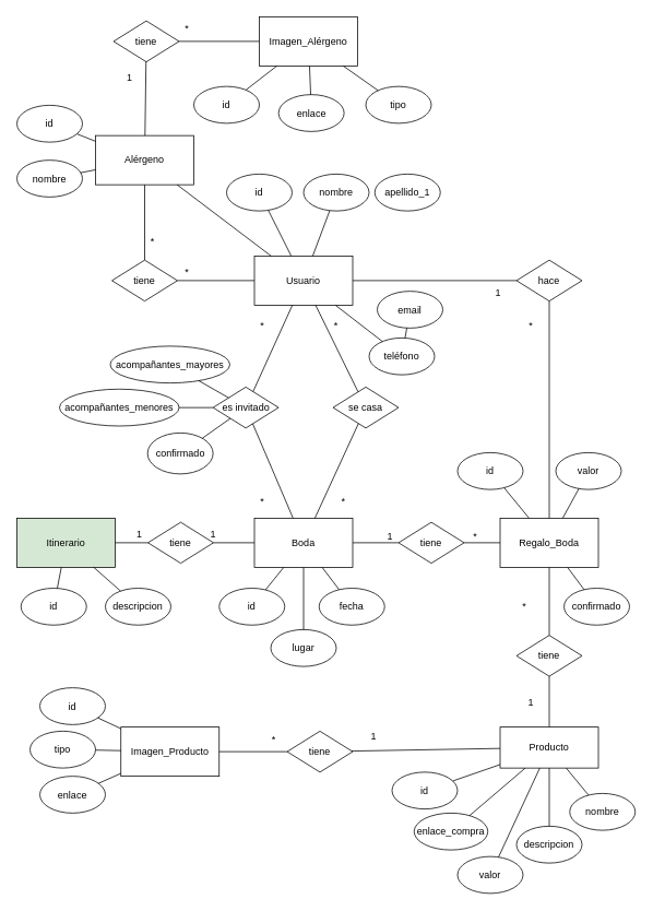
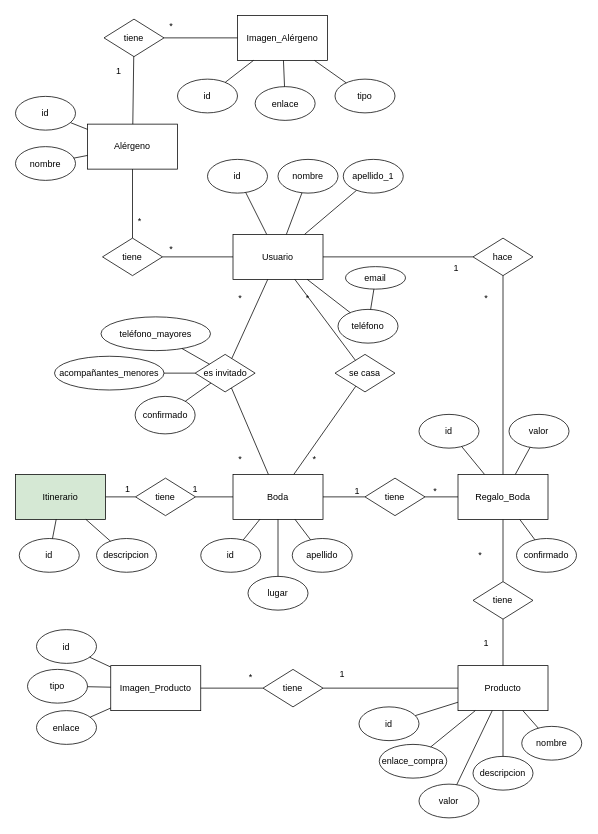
- <mxCell id="72" value="" style="endArrow=none;html=1;rounded=0;" parent="1" source="9" target="15" edge="1"><mxGeometry width="50" height="50" relative="1" as="geometry"><mxPoint x="296" y="302" as="sourcePoint" /><mxPoint x="346" y="252" as="targetPoint" /></mxGeometry></mxCell>
+ <mxCell id="72" value="" style="endArrow=none;html=1;rounded=0;" parent="1" source="9" target="40" edge="1"><mxGeometry width="50" height="50" relative="1" as="geometry"><mxPoint x="296" y="302" as="sourcePoint" /><mxPoint x="346" y="252" as="targetPoint" /></mxGeometry></mxCell>
- <mxCell id="39" value="email" style="ellipse;whiteSpace=wrap;html=1;" parent="1" vertex="1"><mxGeometry x="460" y="355" width="80" height="45" as="geometry" /></mxCell>
+ <mxCell id="39" value="email" style="ellipse;whiteSpace=wrap;html=1;" parent="1" vertex="1"><mxGeometry x="460" y="355" width="80" height="30" as="geometry" /></mxCell>
- <mxCell id="42" value="acompañantes_mayores" style="ellipse;whiteSpace=wrap;html=1;" parent="1" vertex="1"><mxGeometry x="134" y="422" width="146" height="45" as="geometry" /></mxCell>
+ <mxCell id="42" value="teléfono_mayores" style="ellipse;whiteSpace=wrap;html=1;" parent="1" vertex="1"><mxGeometry x="134" y="422" width="146" height="45" as="geometry" /></mxCell>
- <mxCell id="3" value="se casa" style="rhombus;whiteSpace=wrap;html=1;" parent="1" vertex="1"><mxGeometry x="406" y="472" width="80" height="50" as="geometry" /></mxCell>
+ <mxCell id="3" value="se casa" style="rhombus;whiteSpace=wrap;html=1;" parent="1" vertex="1"><mxGeometry x="446" y="472" width="80" height="50" as="geometry" /></mxCell>
- <mxCell id="48" value="fecha" style="ellipse;whiteSpace=wrap;html=1;" parent="1" vertex="1"><mxGeometry x="389" y="717.5" width="80" height="45" as="geometry" /></mxCell>
+ <mxCell id="48" value="apellido" style="ellipse;whiteSpace=wrap;html=1;" parent="1" vertex="1"><mxGeometry x="389" y="717.5" width="80" height="45" as="geometry" /></mxCell>
- <mxCell id="10" value="Producto" style="rounded=0;whiteSpace=wrap;html=1;" parent="1" vertex="1"><mxGeometry x="610" y="887" width="120" height="50" as="geometry" /></mxCell>
+ <mxCell id="10" value="Producto" style="rounded=0;whiteSpace=wrap;html=1;" parent="1" vertex="1"><mxGeometry x="610" y="887" width="120" height="60" as="geometry" /></mxCell>
